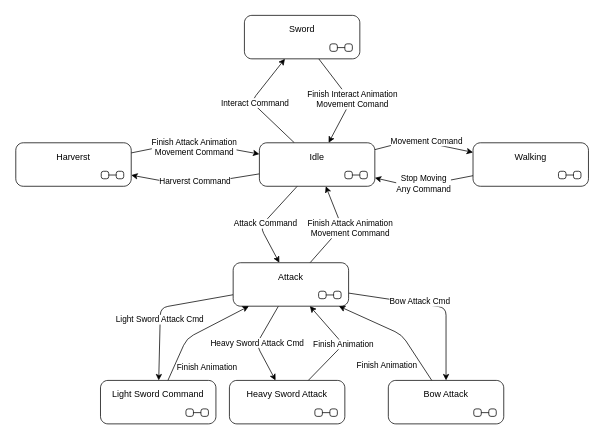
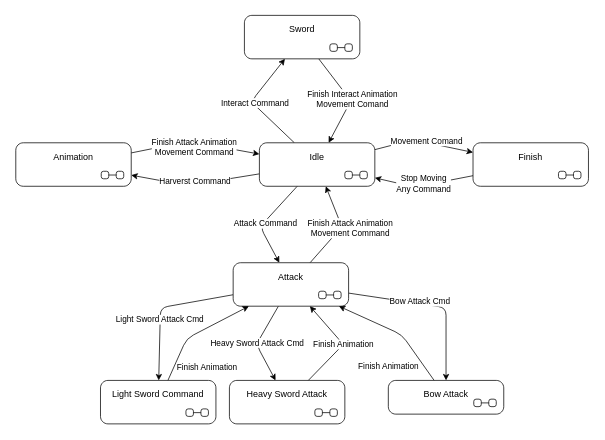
- <mxCell id="27" value="Harverst" style="shape=umlState;rounded=1;verticalAlign=top;spacingTop=5;umlStateSymbol=collapseState;absoluteArcSize=1;arcSize=10;" vertex="1" parent="1"><mxGeometry x="20" y="190" width="154" height="58" as="geometry" /></mxCell>
+ <mxCell id="27" value="Animation" style="shape=umlState;rounded=1;verticalAlign=top;spacingTop=5;umlStateSymbol=collapseState;absoluteArcSize=1;arcSize=10;" vertex="1" parent="1"><mxGeometry x="20" y="190" width="154" height="58" as="geometry" /></mxCell>
- <mxCell id="13" value="Walking" style="shape=umlState;rounded=1;verticalAlign=top;spacingTop=5;umlStateSymbol=collapseState;absoluteArcSize=1;arcSize=10;" vertex="1" parent="1"><mxGeometry x="630" y="190" width="154" height="58" as="geometry" /></mxCell>
+ <mxCell id="13" value="Finish" style="shape=umlState;rounded=1;verticalAlign=top;spacingTop=5;umlStateSymbol=collapseState;absoluteArcSize=1;arcSize=10;" vertex="1" parent="1"><mxGeometry x="630" y="190" width="154" height="58" as="geometry" /></mxCell>
- <mxCell id="33" value="Bow Attack" style="shape=umlState;rounded=1;verticalAlign=top;spacingTop=5;umlStateSymbol=collapseState;absoluteArcSize=1;arcSize=10;" vertex="1" parent="1"><mxGeometry x="517" y="507" width="154" height="58" as="geometry" /></mxCell>
+ <mxCell id="33" value="Bow Attack" style="shape=umlState;rounded=1;verticalAlign=top;spacingTop=5;umlStateSymbol=collapseState;absoluteArcSize=1;arcSize=10;" vertex="1" parent="1"><mxGeometry x="517" y="507" width="154" height="45" as="geometry" /></mxCell>
